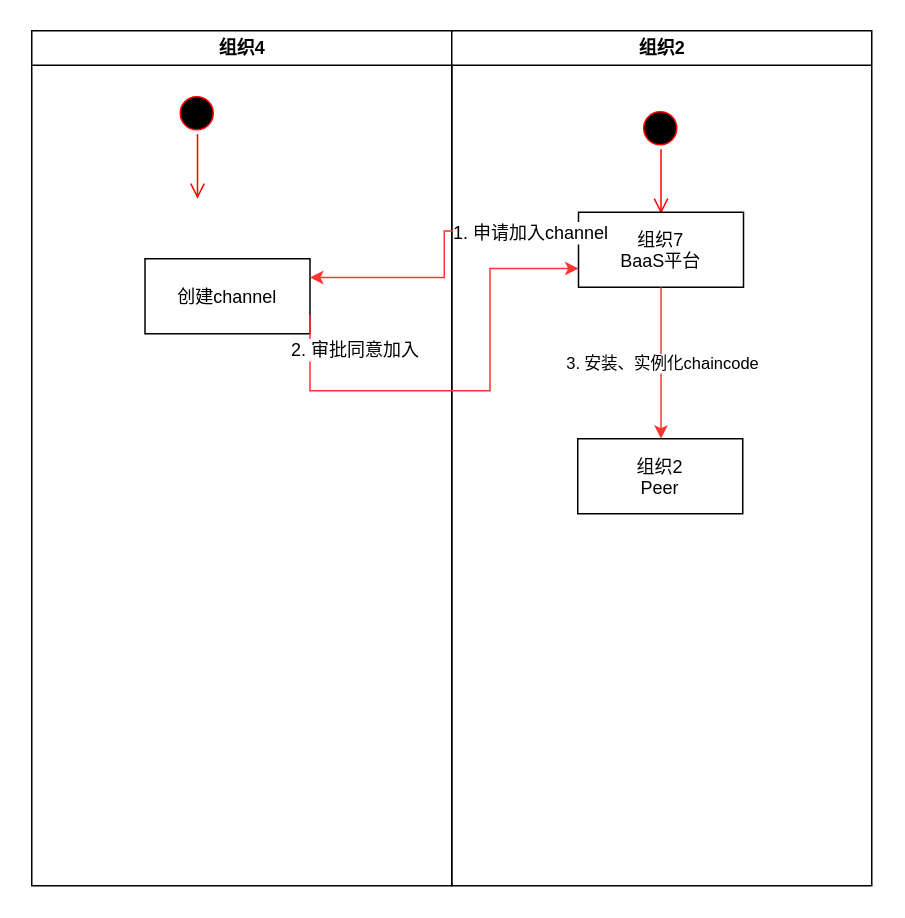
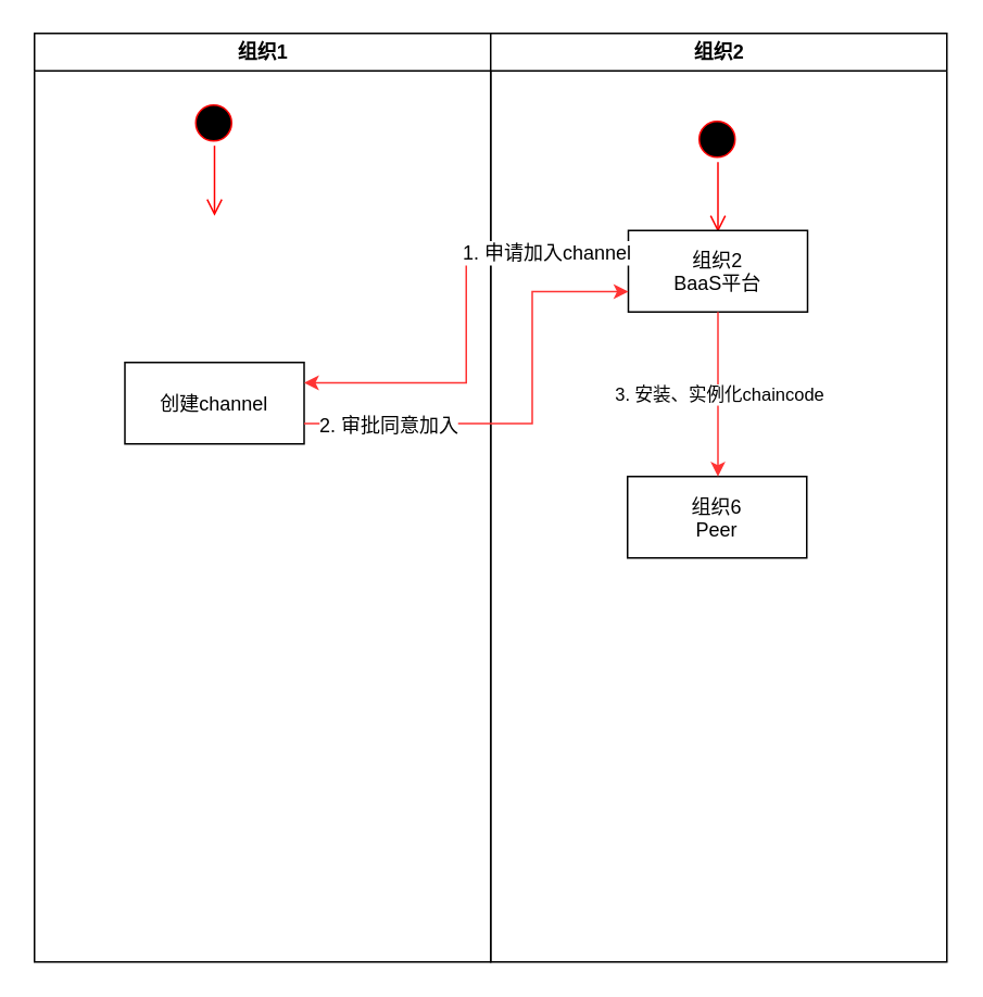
- <mxCell id="2" value="组织4" style="swimlane;whiteSpace=wrap" parent="1" vertex="1"><mxGeometry x="20.5" y="20" width="280" height="570" as="geometry" /></mxCell>
+ <mxCell id="2" value="组织1" style="swimlane;whiteSpace=wrap" parent="1" vertex="1"><mxGeometry x="20.5" y="20" width="280" height="570" as="geometry" /></mxCell>
- <mxCell id="10" value="组织7&#10;BaaS平台" style="" vertex="1" parent="6"><mxGeometry x="84.5" y="121" width="110" height="50" as="geometry" /></mxCell>
+ <mxCell id="10" value="组织2&#10;BaaS平台" style="" vertex="1" parent="6"><mxGeometry x="84.5" y="121" width="110" height="50" as="geometry" /></mxCell>
- <mxCell id="5" value="创建channel" style="" parent="2" vertex="1"><mxGeometry x="75.5" y="152" width="110" height="50" as="geometry" /></mxCell>
+ <mxCell id="5" value="创建channel" style="" parent="2" vertex="1"><mxGeometry x="55.5" y="202" width="110" height="50" as="geometry" /></mxCell>
- <mxCell id="9" value="组织2&#10;Peer" style="" vertex="1" parent="6"><mxGeometry x="84" y="272" width="110" height="50" as="geometry" /></mxCell>
+ <mxCell id="9" value="组织6&#10;Peer" style="" vertex="1" parent="6"><mxGeometry x="84" y="272" width="110" height="50" as="geometry" /></mxCell>
